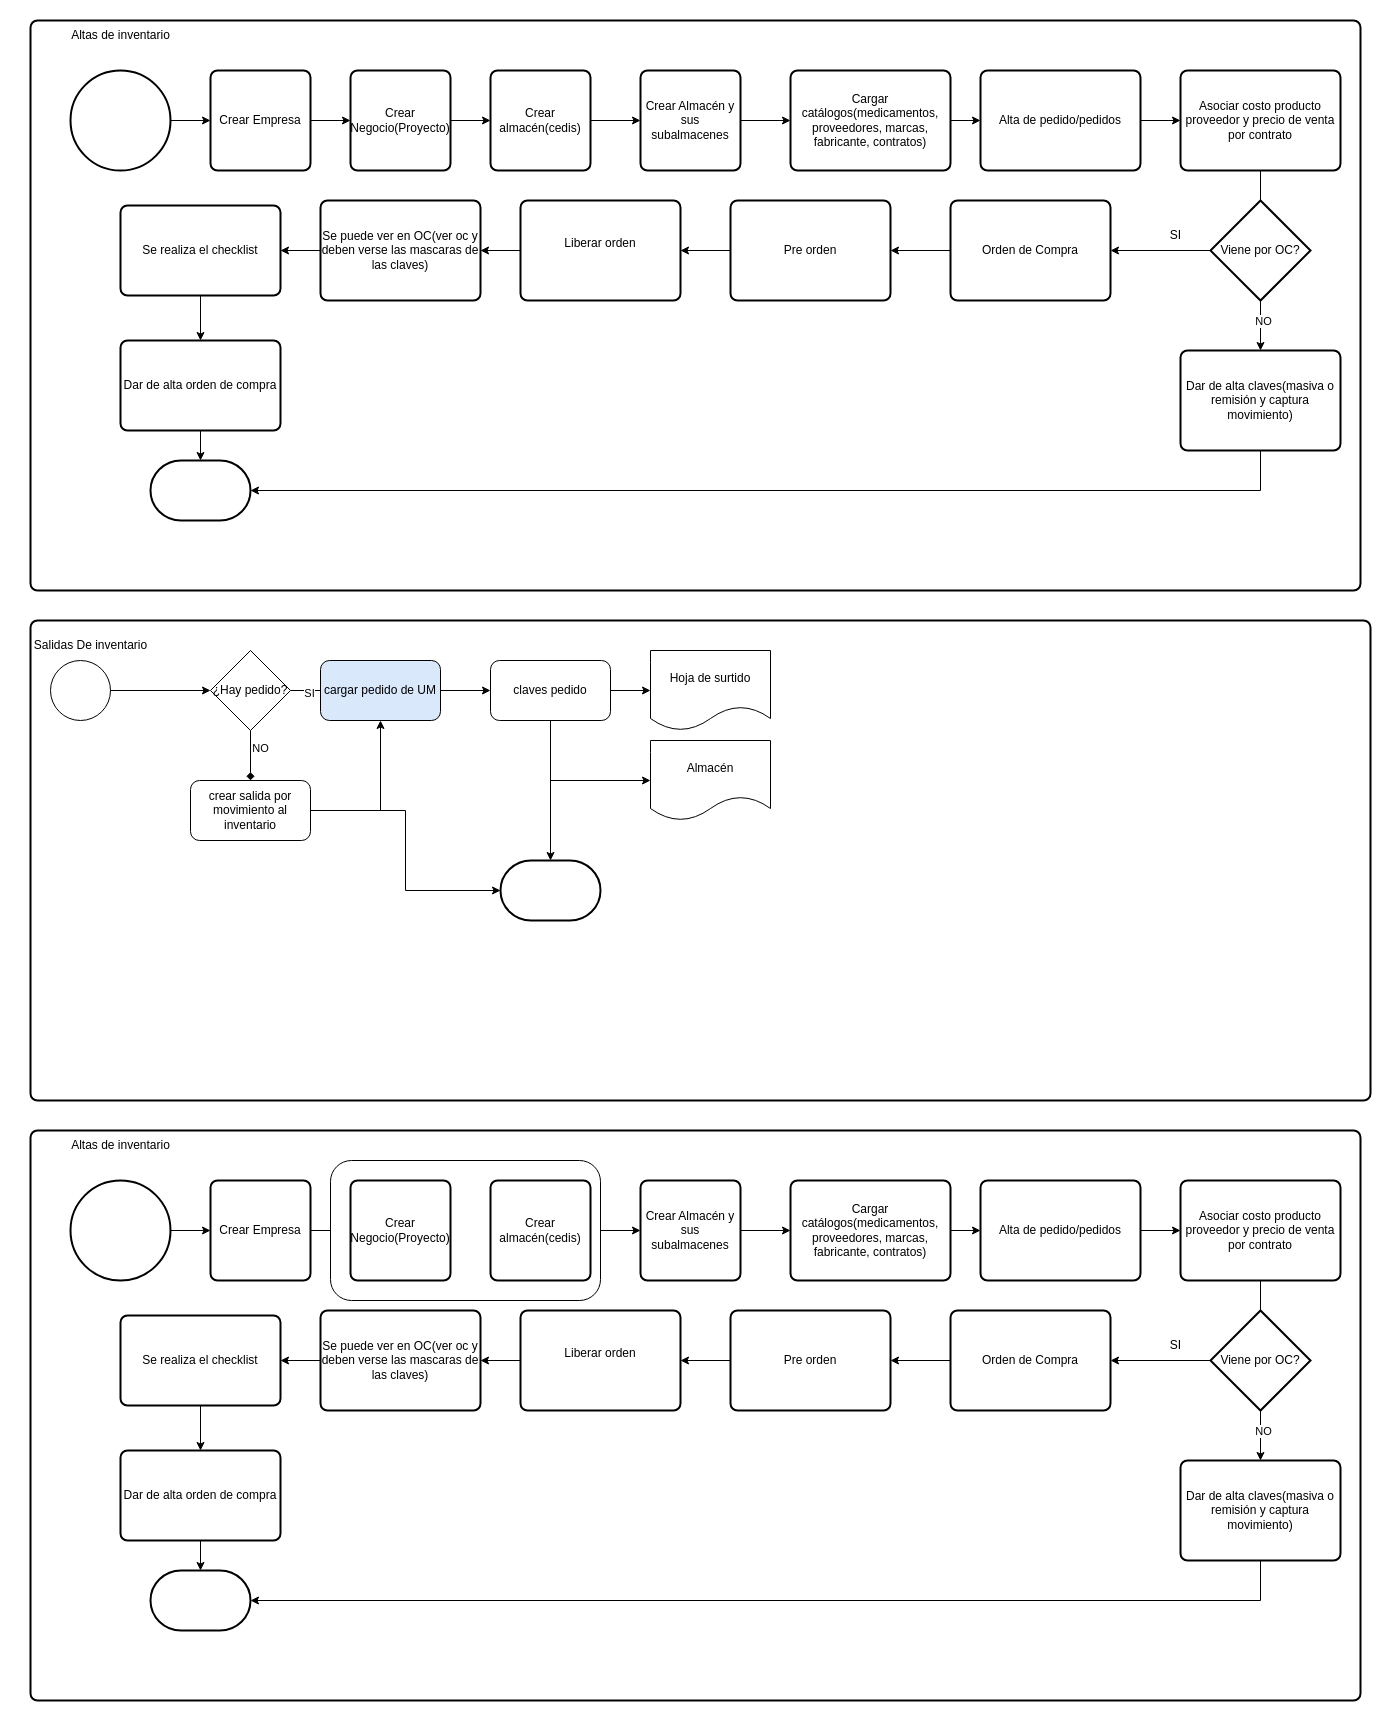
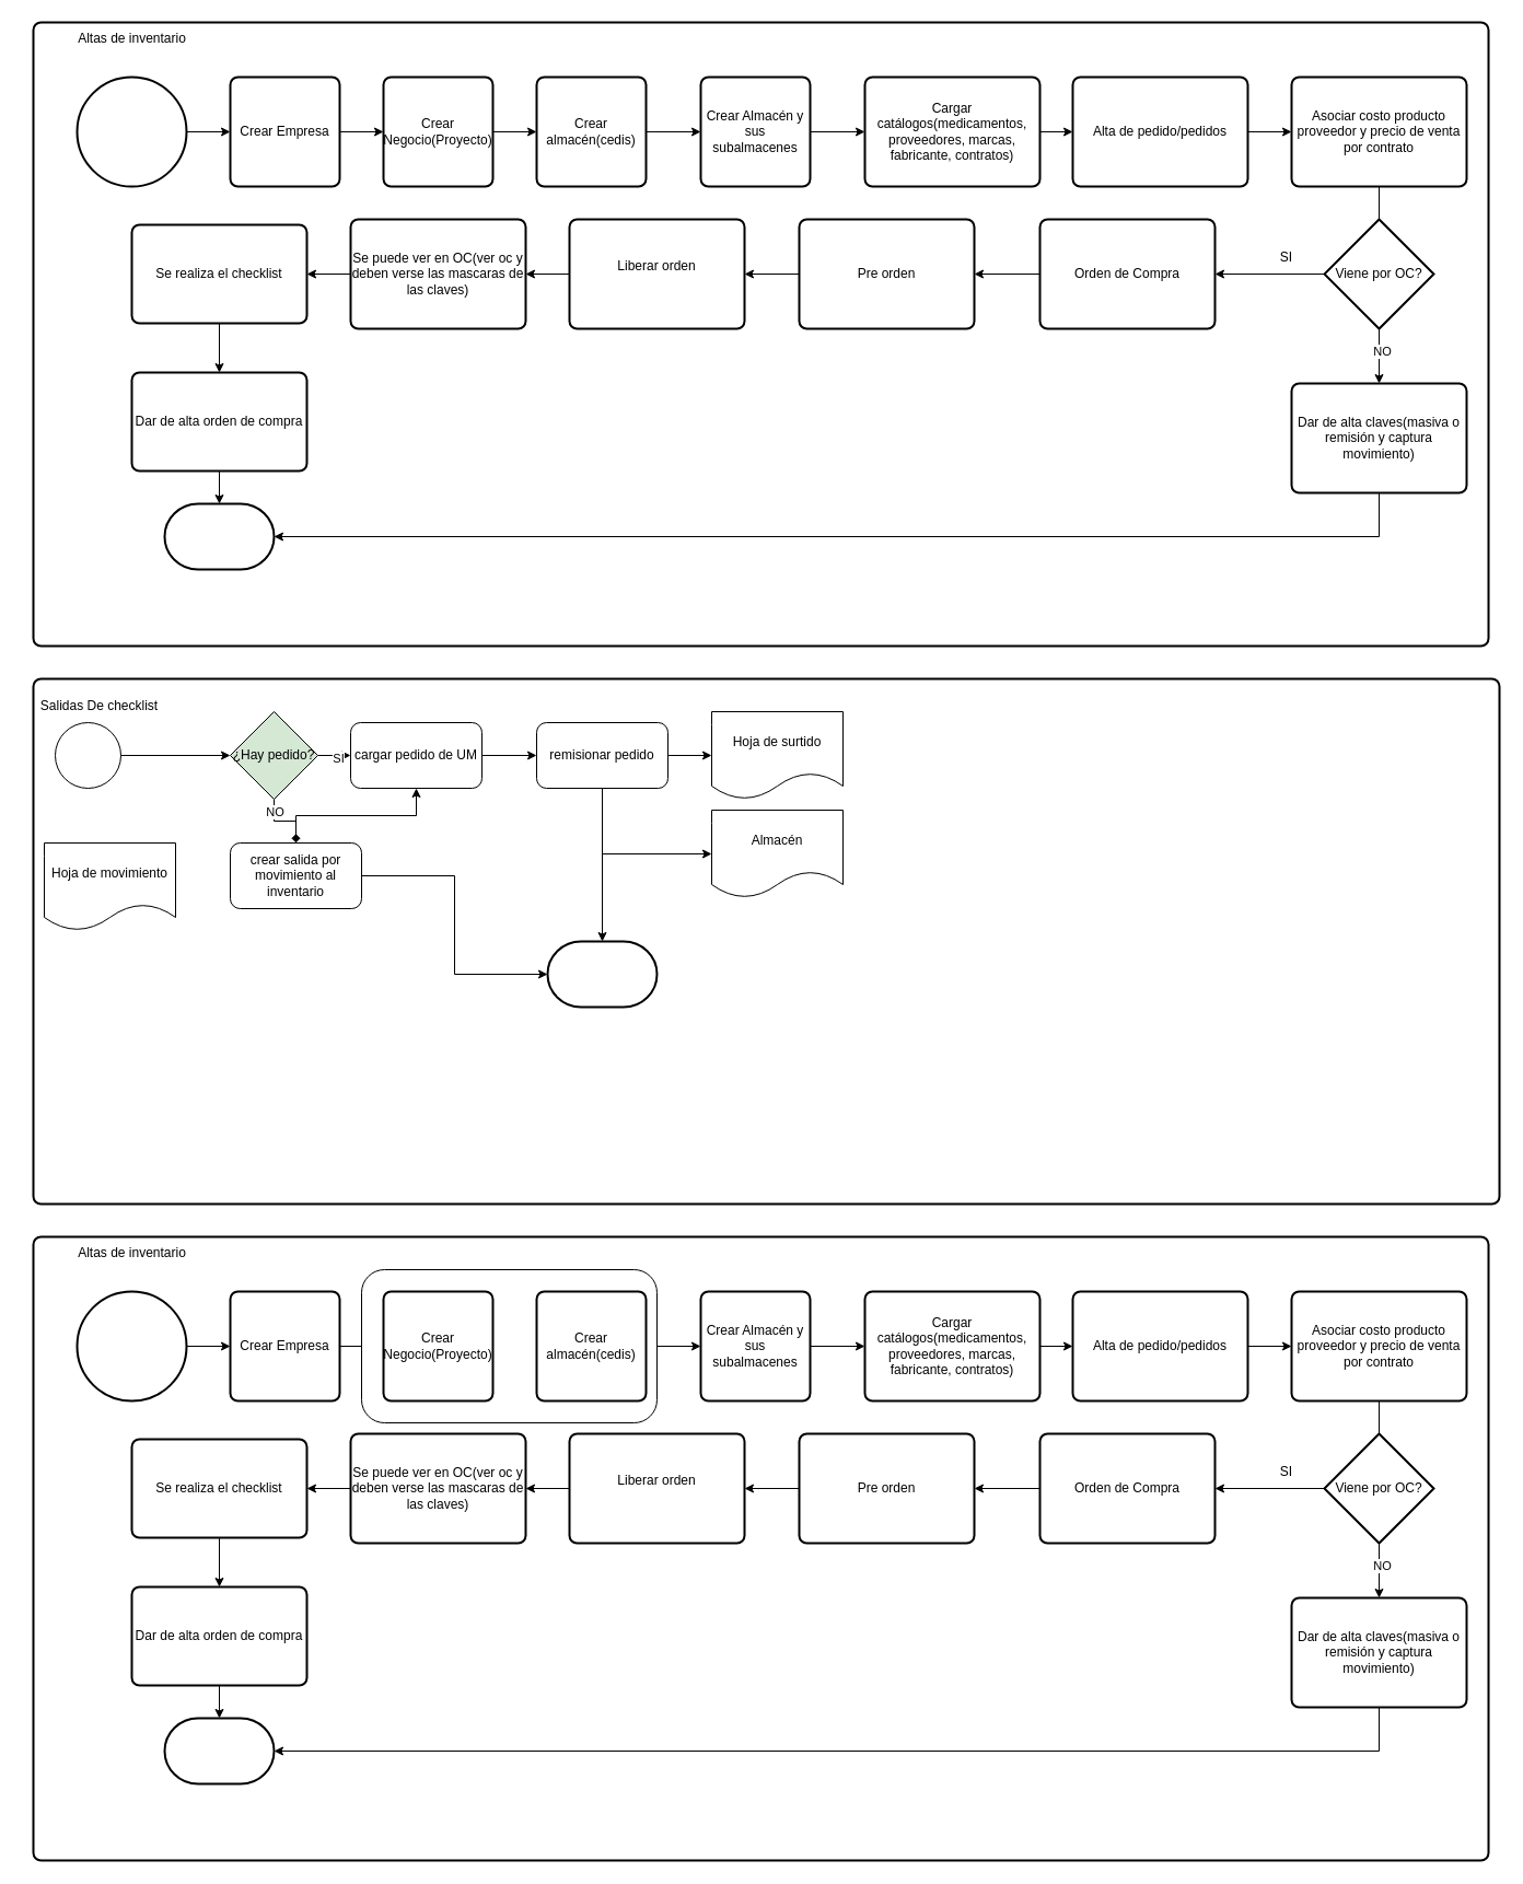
- <mxCell id="40" value="Salidas De inventario" style="text;html=1;align=center;verticalAlign=middle;resizable=0;points=[];autosize=1;strokeColor=none;fillColor=none;" parent="1" vertex="1"><mxGeometry x="20" y="630" width="140" height="30" as="geometry" /></mxCell>
+ <mxCell id="40" value="Salidas De checklist" style="text;html=1;align=center;verticalAlign=middle;resizable=0;points=[];autosize=1;strokeColor=none;fillColor=none;" parent="1" vertex="1"><mxGeometry x="20" y="630" width="140" height="30" as="geometry" /></mxCell>
- <mxCell id="55" value="¿Hay pedido?" style="rhombus;whiteSpace=wrap;html=1;" vertex="1" parent="1"><mxGeometry x="210" y="650" width="80" height="80" as="geometry" /></mxCell>
+ <mxCell id="55" value="¿Hay pedido?" style="rhombus;whiteSpace=wrap;html=1;fillColor=#d5e8d4;" vertex="1" parent="1"><mxGeometry x="210" y="650" width="80" height="80" as="geometry" /></mxCell>
- <mxCell id="41" value="" style="edgeStyle=orthogonalEdgeStyle;rounded=0;orthogonalLoop=1;jettySize=auto;html=1;endArrow=none;" edge="1" parent="1" source="55" target="45"><mxGeometry relative="1" as="geometry" /></mxCell>
+ <mxCell id="41" value="" style="edgeStyle=orthogonalEdgeStyle;rounded=0;orthogonalLoop=1;jettySize=auto;html=1;" edge="1" parent="1" source="55" target="45"><mxGeometry relative="1" as="geometry" /></mxCell>
- <mxCell id="45" value="cargar&amp;nbsp;&lt;span style=&quot;background-color: transparent; color: light-dark(rgb(0, 0, 0), rgb(255, 255, 255));&quot;&gt;pedido de UM&lt;/span&gt;" style="rounded=1;whiteSpace=wrap;html=1;fillColor=#dae8fc;" vertex="1" parent="1"><mxGeometry x="320" y="660" width="120" height="60" as="geometry" /></mxCell>
+ <mxCell id="45" value="cargar&amp;nbsp;&lt;span style=&quot;background-color: transparent; color: light-dark(rgb(0, 0, 0), rgb(255, 255, 255));&quot;&gt;pedido de UM&lt;/span&gt;" style="rounded=1;whiteSpace=wrap;html=1;" vertex="1" parent="1"><mxGeometry x="320" y="660" width="120" height="60" as="geometry" /></mxCell>
- <mxCell id="49" value="claves pedido" style="rounded=1;whiteSpace=wrap;html=1;" vertex="1" parent="1"><mxGeometry x="490" y="660" width="120" height="60" as="geometry" /></mxCell>
+ <mxCell id="49" value="remisionar pedido" style="rounded=1;whiteSpace=wrap;html=1;" vertex="1" parent="1"><mxGeometry x="490" y="660" width="120" height="60" as="geometry" /></mxCell>
+ <mxCell id="58" value="Hoja de movimiento" style="shape=document;whiteSpace=wrap;html=1;boundedLbl=1;rounded=1;" vertex="1" parent="1"><mxGeometry x="40" y="770" width="120" height="80" as="geometry" /></mxCell>
- <mxCell id="57" value="crear salida por movimiento al inventario" style="rounded=1;whiteSpace=wrap;html=1;" vertex="1" parent="1"><mxGeometry x="190" y="780" width="120" height="60" as="geometry" /></mxCell>
+ <mxCell id="57" value="crear salida por movimiento al inventario" style="rounded=1;whiteSpace=wrap;html=1;" vertex="1" parent="1"><mxGeometry x="210" y="770" width="120" height="60" as="geometry" /></mxCell>
